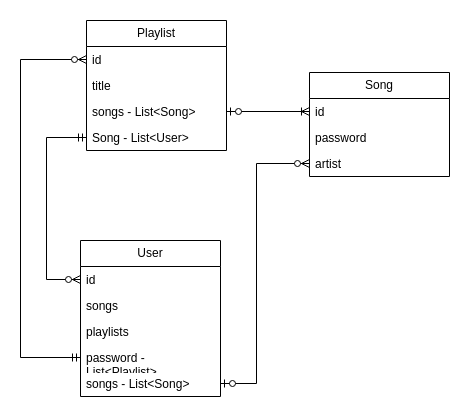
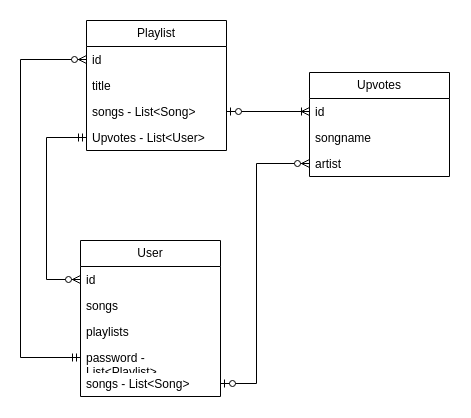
- <mxCell id="15" value="Song" style="swimlane;fontStyle=0;childLayout=stackLayout;horizontal=1;startSize=26;fillColor=none;horizontalStack=0;resizeParent=1;resizeParentMax=0;resizeLast=0;collapsible=1;marginBottom=0;whiteSpace=wrap;html=1;" vertex="1" parent="1"><mxGeometry x="309" y="72" width="140" height="104" as="geometry" /></mxCell>
+ <mxCell id="15" value="Upvotes" style="swimlane;fontStyle=0;childLayout=stackLayout;horizontal=1;startSize=26;fillColor=none;horizontalStack=0;resizeParent=1;resizeParentMax=0;resizeLast=0;collapsible=1;marginBottom=0;whiteSpace=wrap;html=1;" vertex="1" parent="1"><mxGeometry x="309" y="72" width="140" height="104" as="geometry" /></mxCell>
- <mxCell id="12" value="Song - List&amp;lt;User&amp;gt;" style="text;strokeColor=none;fillColor=none;align=left;verticalAlign=top;spacingLeft=4;spacingRight=4;overflow=hidden;rotatable=0;points=[[0,0.5],[1,0.5]];portConstraint=eastwest;whiteSpace=wrap;html=1;" vertex="1" parent="8"><mxGeometry y="104" width="140" height="26" as="geometry" /></mxCell>
+ <mxCell id="12" value="Upvotes - List&amp;lt;User&amp;gt;" style="text;strokeColor=none;fillColor=none;align=left;verticalAlign=top;spacingLeft=4;spacingRight=4;overflow=hidden;rotatable=0;points=[[0,0.5],[1,0.5]];portConstraint=eastwest;whiteSpace=wrap;html=1;" vertex="1" parent="8"><mxGeometry y="104" width="140" height="26" as="geometry" /></mxCell>
- <mxCell id="17" value="password" style="text;strokeColor=none;fillColor=none;align=left;verticalAlign=top;spacingLeft=4;spacingRight=4;overflow=hidden;rotatable=0;points=[[0,0.5],[1,0.5]];portConstraint=eastwest;whiteSpace=wrap;html=1;" vertex="1" parent="15"><mxGeometry y="52" width="140" height="26" as="geometry" /></mxCell>
+ <mxCell id="17" value="songname" style="text;strokeColor=none;fillColor=none;align=left;verticalAlign=top;spacingLeft=4;spacingRight=4;overflow=hidden;rotatable=0;points=[[0,0.5],[1,0.5]];portConstraint=eastwest;whiteSpace=wrap;html=1;" vertex="1" parent="15"><mxGeometry y="52" width="140" height="26" as="geometry" /></mxCell>
